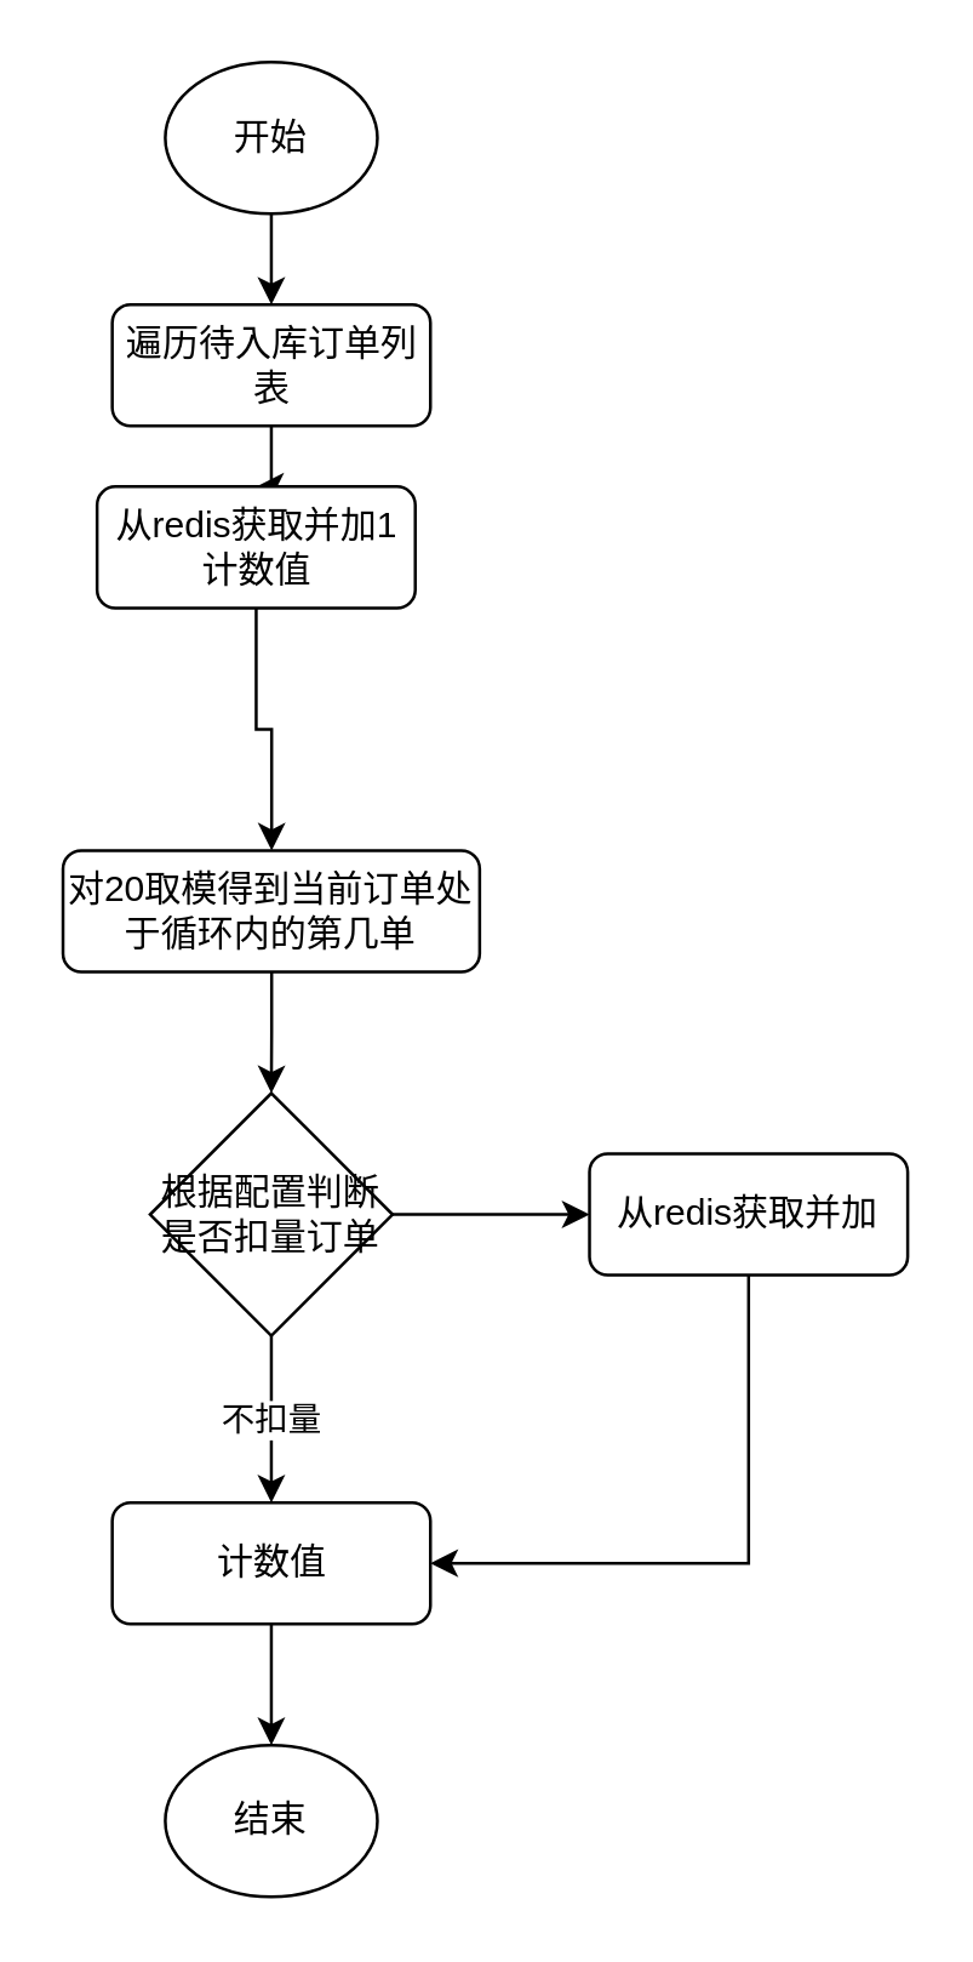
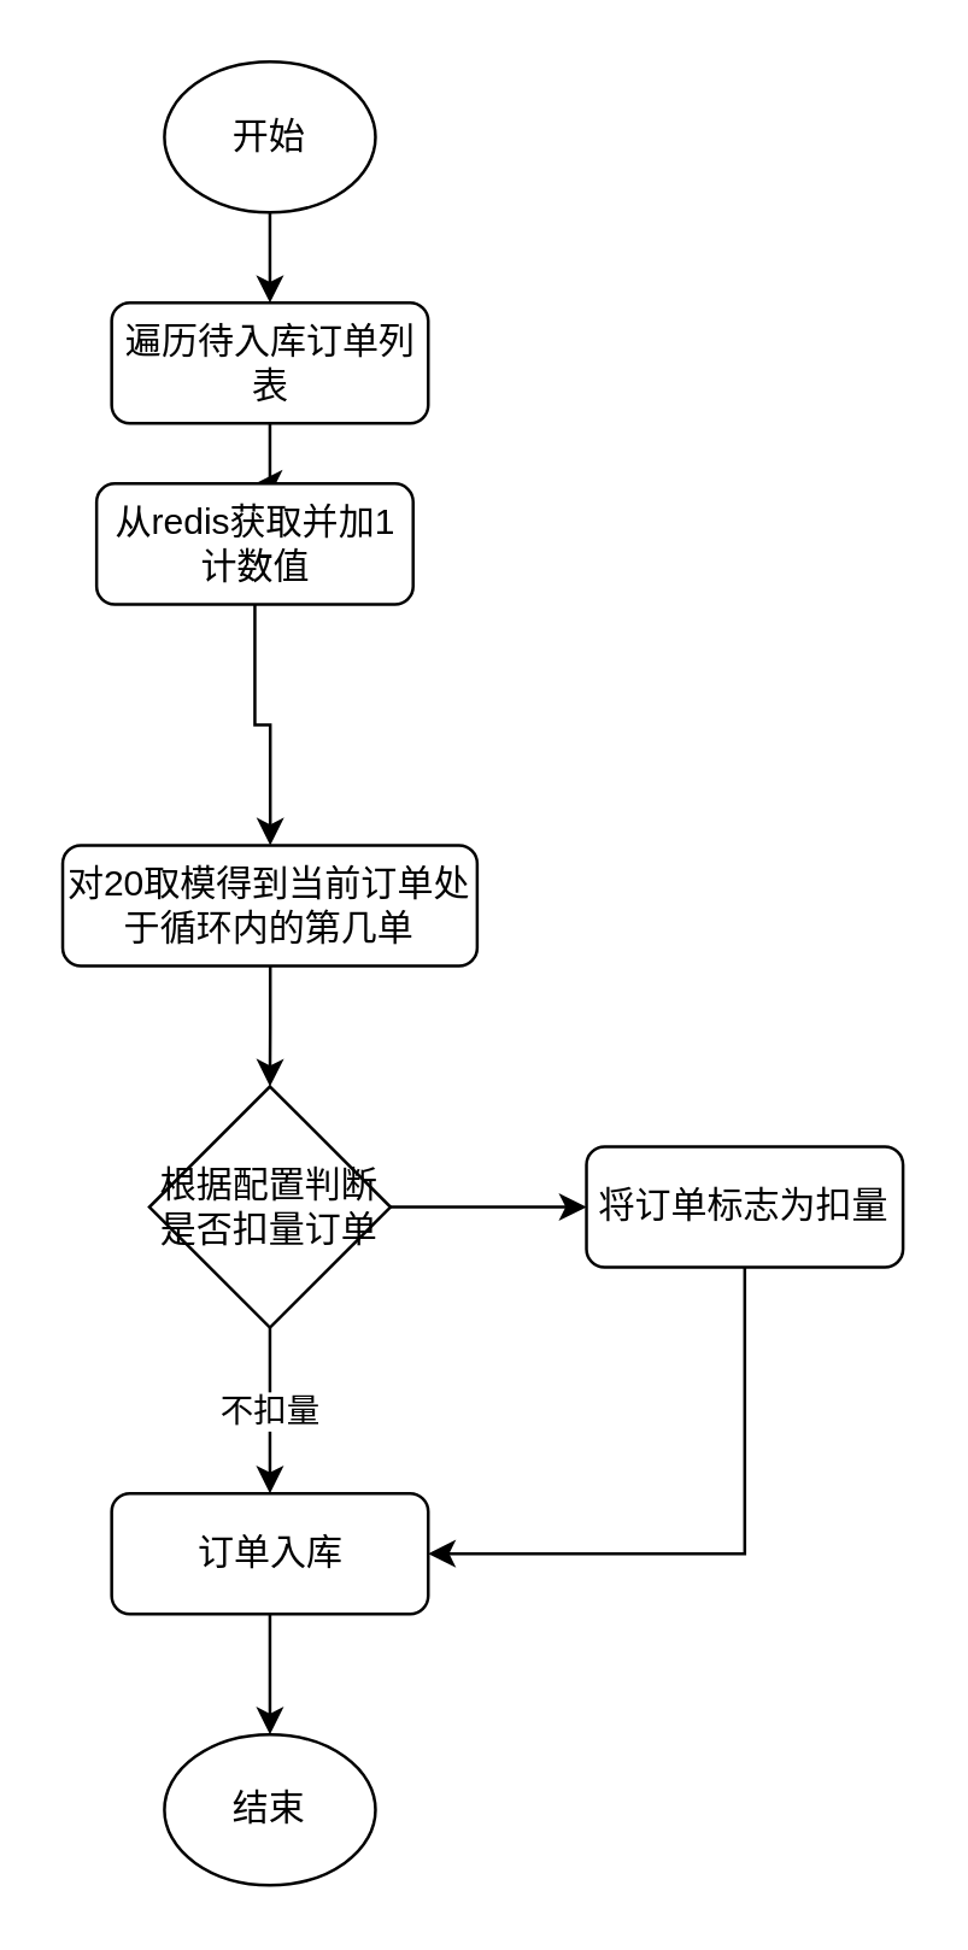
- <mxCell id="17" value="从redis获取并加" style="rounded=1;whiteSpace=wrap;html=1;" vertex="1" parent="1"><mxGeometry x="194" y="380" width="105" height="40" as="geometry" /></mxCell>
+ <mxCell id="17" value="将订单标志为扣量" style="rounded=1;whiteSpace=wrap;html=1;" vertex="1" parent="1"><mxGeometry x="194" y="380" width="105" height="40" as="geometry" /></mxCell>
- <mxCell id="11" value="计数值" style="rounded=1;whiteSpace=wrap;html=1;" vertex="1" parent="1"><mxGeometry x="36.5" y="495" width="105" height="40" as="geometry" /></mxCell>
+ <mxCell id="11" value="订单入库" style="rounded=1;whiteSpace=wrap;html=1;" vertex="1" parent="1"><mxGeometry x="36.5" y="495" width="105" height="40" as="geometry" /></mxCell>
